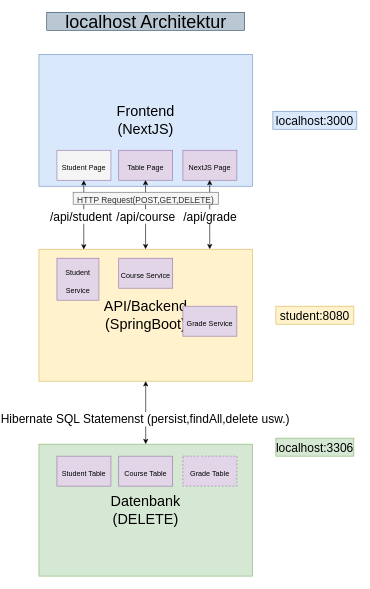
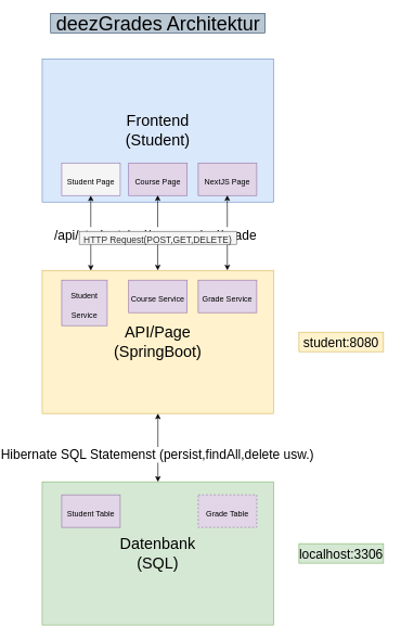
- <mxCell id="20" value="&lt;font style=&quot;font-size: 30px&quot;&gt;localhost Architektur&lt;/font&gt;" style="text;html=1;align=center;verticalAlign=middle;resizable=0;points=[];autosize=1;strokeColor=#23445d;fillColor=#bac8d3;fontSize=14;" vertex="1" parent="1"><mxGeometry x="33" y="20" width="330" height="30" as="geometry" /></mxCell>
+ <mxCell id="20" value="&lt;font style=&quot;font-size: 30px&quot;&gt;deezGrades Architektur&lt;/font&gt;" style="text;html=1;align=center;verticalAlign=middle;resizable=0;points=[];autosize=1;strokeColor=#23445d;fillColor=#bac8d3;fontSize=14;" vertex="1" parent="1"><mxGeometry x="33" y="20" width="330" height="30" as="geometry" /></mxCell>
- <mxCell id="2" value="&lt;font style=&quot;font-size: 24px&quot;&gt;Frontend&lt;br&gt;(NextJS)&lt;br&gt;&lt;/font&gt;" style="rounded=0;whiteSpace=wrap;html=1;fillColor=#dae8fc;strokeColor=#6c8ebf;" parent="1" vertex="1"><mxGeometry x="20" y="90" width="356" height="220" as="geometry" /></mxCell>
+ <mxCell id="2" value="&lt;font style=&quot;font-size: 24px&quot;&gt;Frontend&lt;br&gt;(Student)&lt;br&gt;&lt;/font&gt;" style="rounded=0;whiteSpace=wrap;html=1;fillColor=#dae8fc;strokeColor=#6c8ebf;" parent="1" vertex="1"><mxGeometry x="20" y="90" width="356" height="220" as="geometry" /></mxCell>
- <mxCell id="7" value="&lt;font style=&quot;font-size: 20px&quot;&gt;localhost:3000&lt;/font&gt;" style="text;html=1;strokeColor=#6c8ebf;fillColor=#dae8fc;align=center;verticalAlign=middle;whiteSpace=wrap;rounded=0;fontSize=12;" vertex="1" parent="1"><mxGeometry x="410" y="185" width="140" height="30" as="geometry" /></mxCell>
- <mxCell id="4" value="&lt;span style=&quot;font-size: 12px&quot;&gt;Table Page&lt;/span&gt;" style="rounded=0;whiteSpace=wrap;html=1;fontSize=24;fillColor=#e1d5e7;strokeColor=#9673a6;" vertex="1" parent="1"><mxGeometry x="153" y="250" width="90" height="50" as="geometry" /></mxCell>
+ <mxCell id="4" value="&lt;span style=&quot;font-size: 12px&quot;&gt;Course Page&lt;/span&gt;" style="rounded=0;whiteSpace=wrap;html=1;fontSize=24;fillColor=#e1d5e7;strokeColor=#9673a6;" vertex="1" parent="1"><mxGeometry x="153" y="250" width="90" height="50" as="geometry" /></mxCell>
- <mxCell id="19" value="&lt;font style=&quot;font-size: 14px&quot;&gt;HTTP Request(POST,GET,DELETE)&lt;/font&gt;" style="text;html=1;align=center;verticalAlign=middle;whiteSpace=wrap;rounded=0;fontSize=20;fillColor=#f5f5f5;fontColor=#333333;strokeColor=#666666;" vertex="1" parent="1"><mxGeometry x="77" y="320" width="242" height="20" as="geometry" /></mxCell>
+ <mxCell id="19" value="&lt;font style=&quot;font-size: 14px&quot;&gt;HTTP Request(POST,GET,DELETE)&lt;/font&gt;" style="text;html=1;align=center;verticalAlign=middle;whiteSpace=wrap;rounded=0;fontSize=20;fillColor=#f5f5f5;fontColor=#333333;strokeColor=#666666;" vertex="1" parent="1"><mxGeometry x="77" y="355" width="242" height="20" as="geometry" /></mxCell>
- <mxCell id="6" value="&lt;font style=&quot;font-size: 24px&quot;&gt;API/Backend&lt;br&gt;(SpringBoot)&lt;br&gt;&lt;/font&gt;" style="rounded=0;whiteSpace=wrap;html=1;fillColor=#fff2cc;strokeColor=#d6b656;" vertex="1" parent="1"><mxGeometry x="20" y="415" width="356" height="220" as="geometry" /></mxCell>
+ <mxCell id="6" value="&lt;font style=&quot;font-size: 24px&quot;&gt;API/Page&lt;br&gt;(SpringBoot)&lt;br&gt;&lt;/font&gt;" style="rounded=0;whiteSpace=wrap;html=1;fillColor=#fff2cc;strokeColor=#d6b656;" vertex="1" parent="1"><mxGeometry x="20" y="415" width="356" height="220" as="geometry" /></mxCell>
- <mxCell id="23" value="&lt;span style=&quot;font-size: 12px&quot;&gt;Grade Service&lt;/span&gt;" style="rounded=0;whiteSpace=wrap;html=1;fontSize=24;fillColor=#e1d5e7;strokeColor=#9673a6;" vertex="1" parent="1"><mxGeometry x="260" y="510" width="90" height="50" as="geometry" /></mxCell>
+ <mxCell id="23" value="&lt;span style=&quot;font-size: 12px&quot;&gt;Grade Service&lt;/span&gt;" style="rounded=0;whiteSpace=wrap;html=1;fontSize=24;fillColor=#e1d5e7;strokeColor=#9673a6;" vertex="1" parent="1"><mxGeometry x="260" y="430" width="90" height="50" as="geometry" /></mxCell>
- <mxCell id="10" value="&lt;font style=&quot;font-size: 20px&quot;&gt;localhost:3306&lt;/font&gt;" style="text;html=1;strokeColor=#82b366;fillColor=#d5e8d4;align=center;verticalAlign=middle;whiteSpace=wrap;rounded=0;fontSize=12;" vertex="1" parent="1"><mxGeometry x="415" y="730" width="130" height="30" as="geometry" /></mxCell>
+ <mxCell id="10" value="&lt;font style=&quot;font-size: 20px&quot;&gt;localhost:3306&lt;/font&gt;" style="text;html=1;strokeColor=#82b366;fillColor=#d5e8d4;align=center;verticalAlign=middle;whiteSpace=wrap;rounded=0;fontSize=12;" vertex="1" parent="1"><mxGeometry x="415" y="835" width="130" height="30" as="geometry" /></mxCell>
- <mxCell id="25" value="&lt;span style=&quot;font-size: 12px&quot;&gt;Course Table&lt;/span&gt;" style="rounded=0;whiteSpace=wrap;html=1;fontSize=24;fillColor=#e1d5e7;strokeColor=#9673a6;" vertex="1" parent="1"><mxGeometry x="153" y="760" width="90" height="50" as="geometry" /></mxCell>
- <mxCell id="9" value="&lt;font style=&quot;font-size: 24px&quot;&gt;Datenbank&lt;br&gt;(DELETE)&lt;br&gt;&lt;/font&gt;" style="rounded=0;whiteSpace=wrap;html=1;fillColor=#d5e8d4;strokeColor=#82b366;" vertex="1" parent="1"><mxGeometry x="20" y="740" width="356" height="220" as="geometry" /></mxCell>
+ <mxCell id="9" value="&lt;font style=&quot;font-size: 24px&quot;&gt;Datenbank&lt;br&gt;(SQL)&lt;br&gt;&lt;/font&gt;" style="rounded=0;whiteSpace=wrap;html=1;fillColor=#d5e8d4;strokeColor=#82b366;" vertex="1" parent="1"><mxGeometry x="20" y="740" width="356" height="220" as="geometry" /></mxCell>
